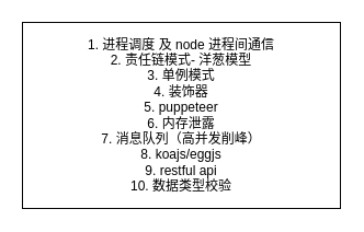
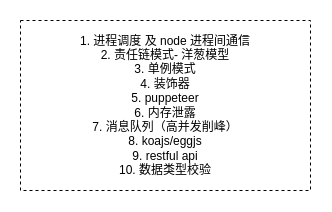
- <mxCell id="2" value="1. 进程调度 及 node 进程间通信&lt;br&gt;2. 责任链模式- 洋葱模型&lt;br&gt;3. 单例模式&lt;br&gt;4. 装饰器&lt;br&gt;5. puppeteer&lt;br&gt;6. 内存泄露&lt;br&gt;7. 消息队列（高并发削峰）&lt;br&gt;8. koajs/eggjs&lt;br&gt;9. restful api&lt;br&gt;10. 数据类型校验" style="rounded=0;whiteSpace=wrap;html=1;" vertex="1" parent="1"><mxGeometry x="20" y="20" width="290" height="170" as="geometry" /></mxCell>
+ <mxCell id="2" value="1. 进程调度 及 node 进程间通信&lt;br&gt;2. 责任链模式- 洋葱模型&lt;br&gt;3. 单例模式&lt;br&gt;4. 装饰器&lt;br&gt;5. puppeteer&lt;br&gt;6. 内存泄露&lt;br&gt;7. 消息队列（高并发削峰）&lt;br&gt;8. koajs/eggjs&lt;br&gt;9. restful api&lt;br&gt;10. 数据类型校验" style="rounded=0;whiteSpace=wrap;html=1;dashed=1;" vertex="1" parent="1"><mxGeometry x="20" y="20" width="290" height="170" as="geometry" /></mxCell>
